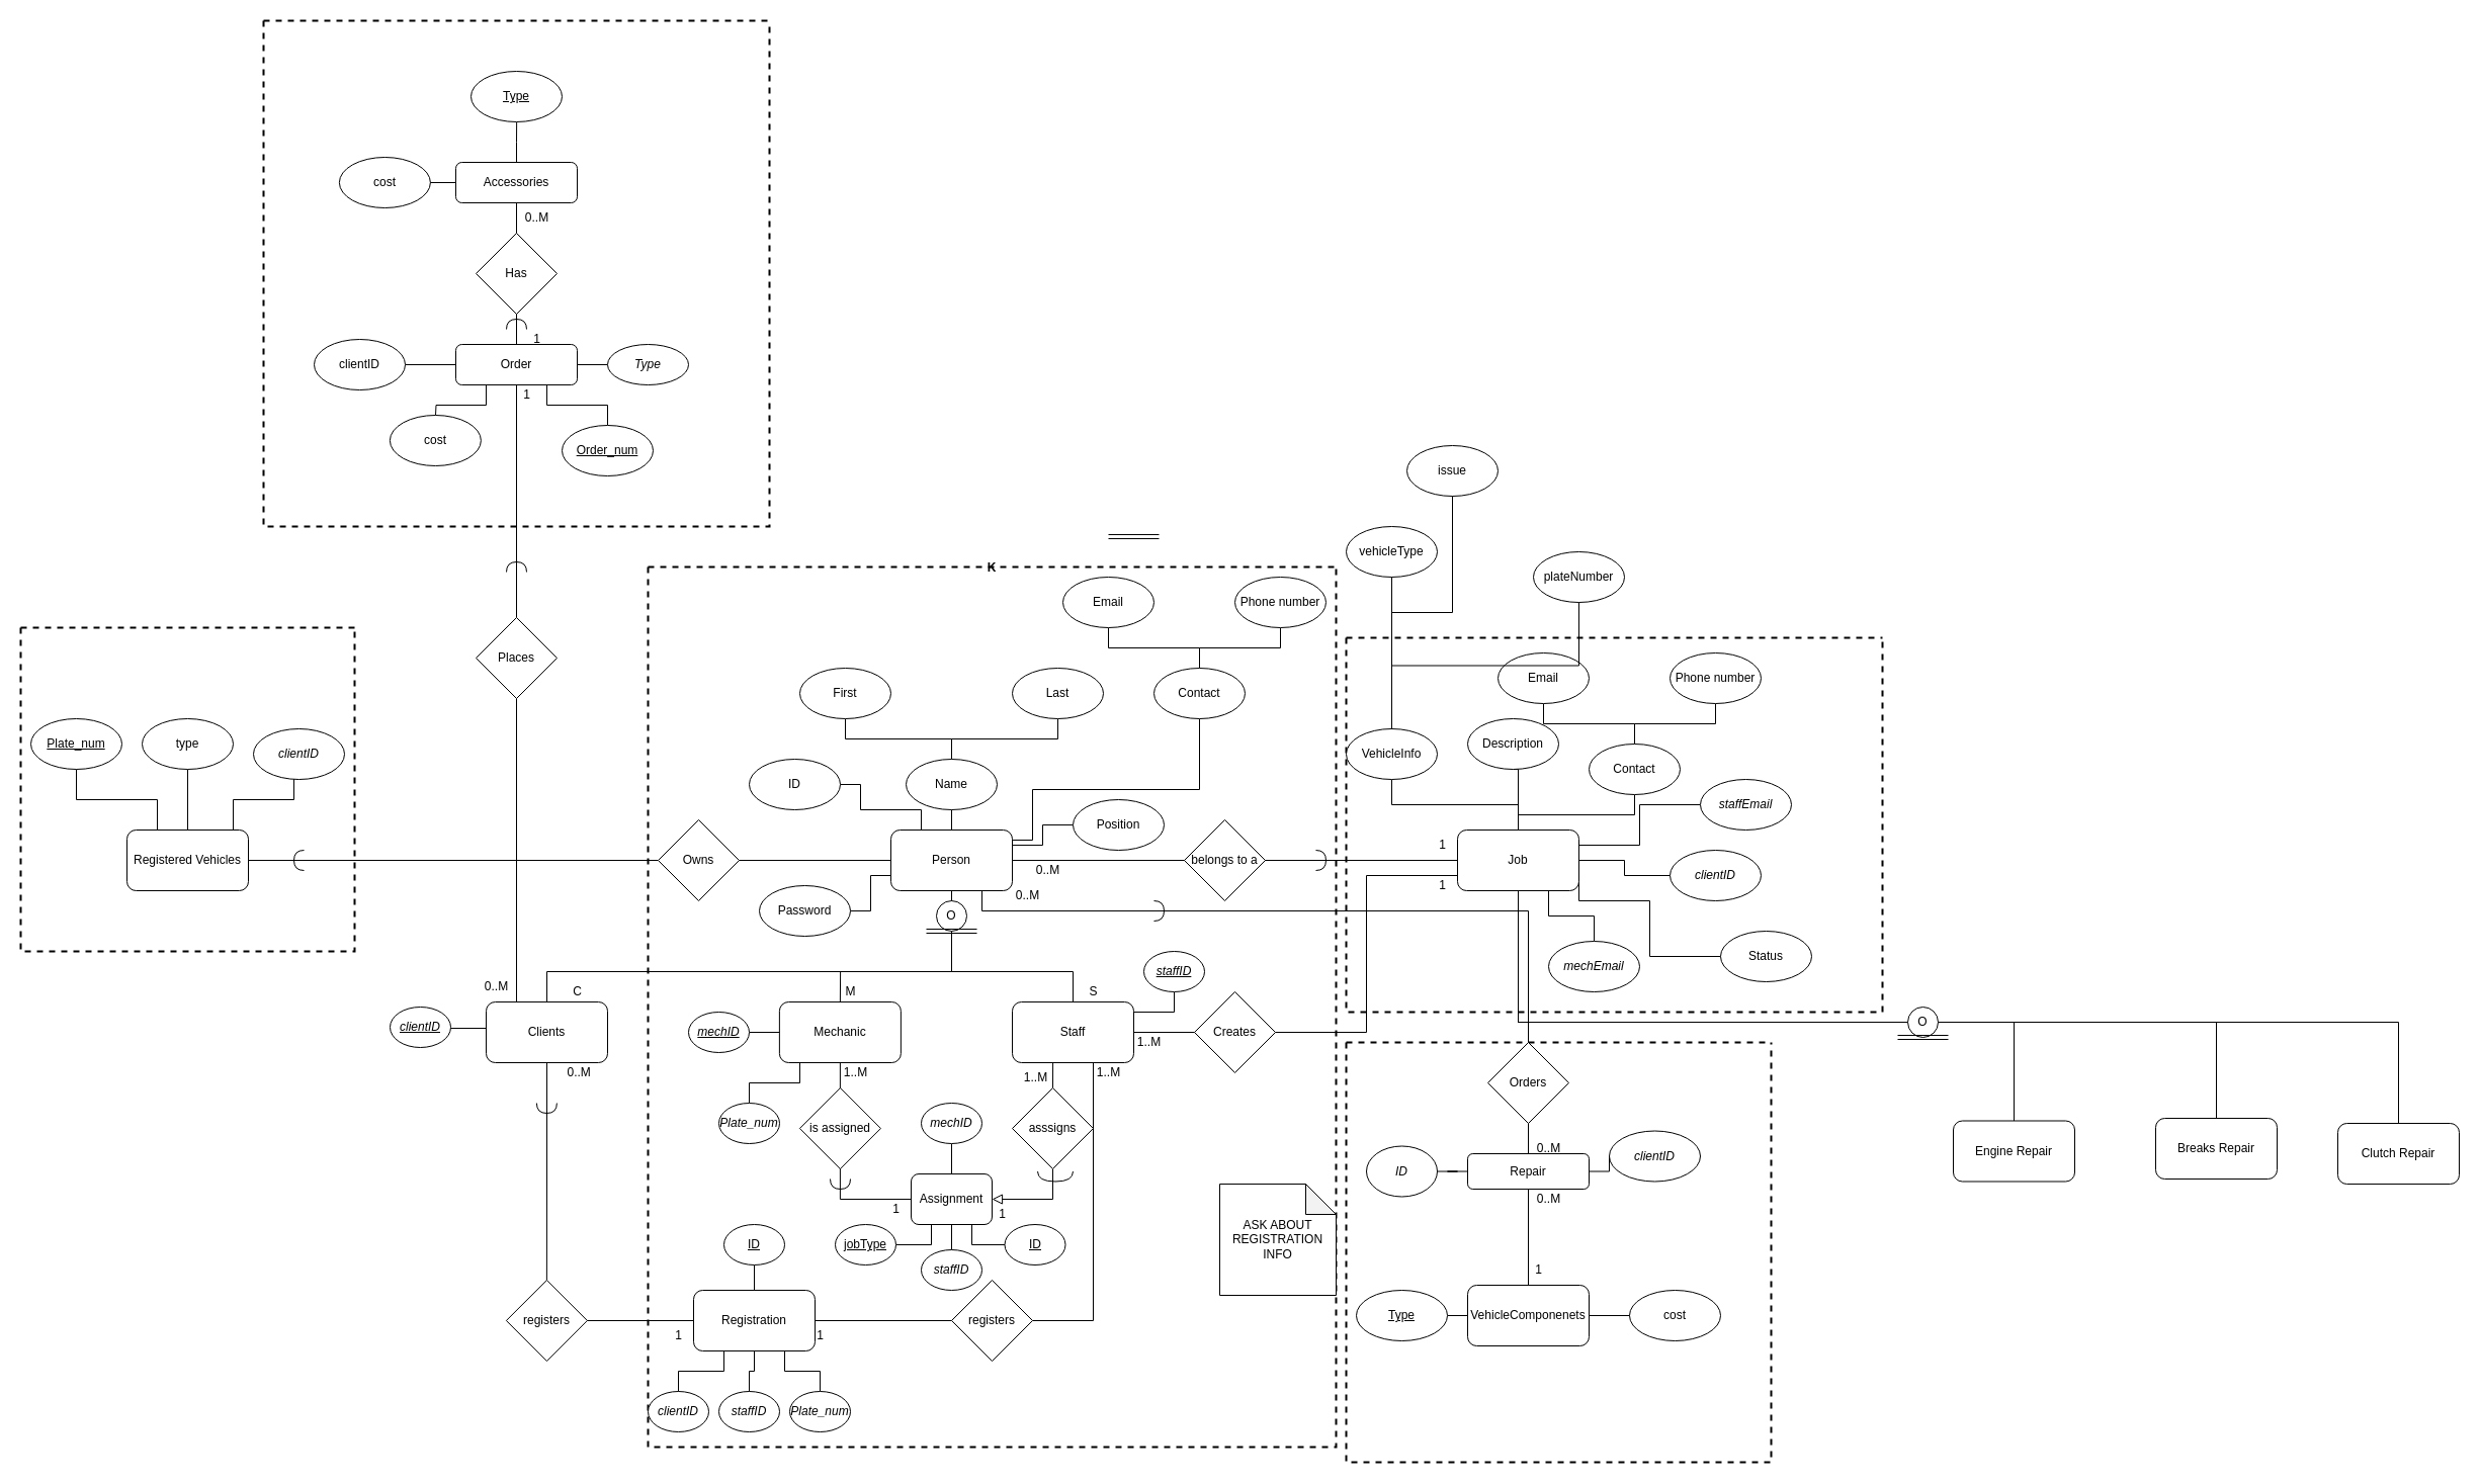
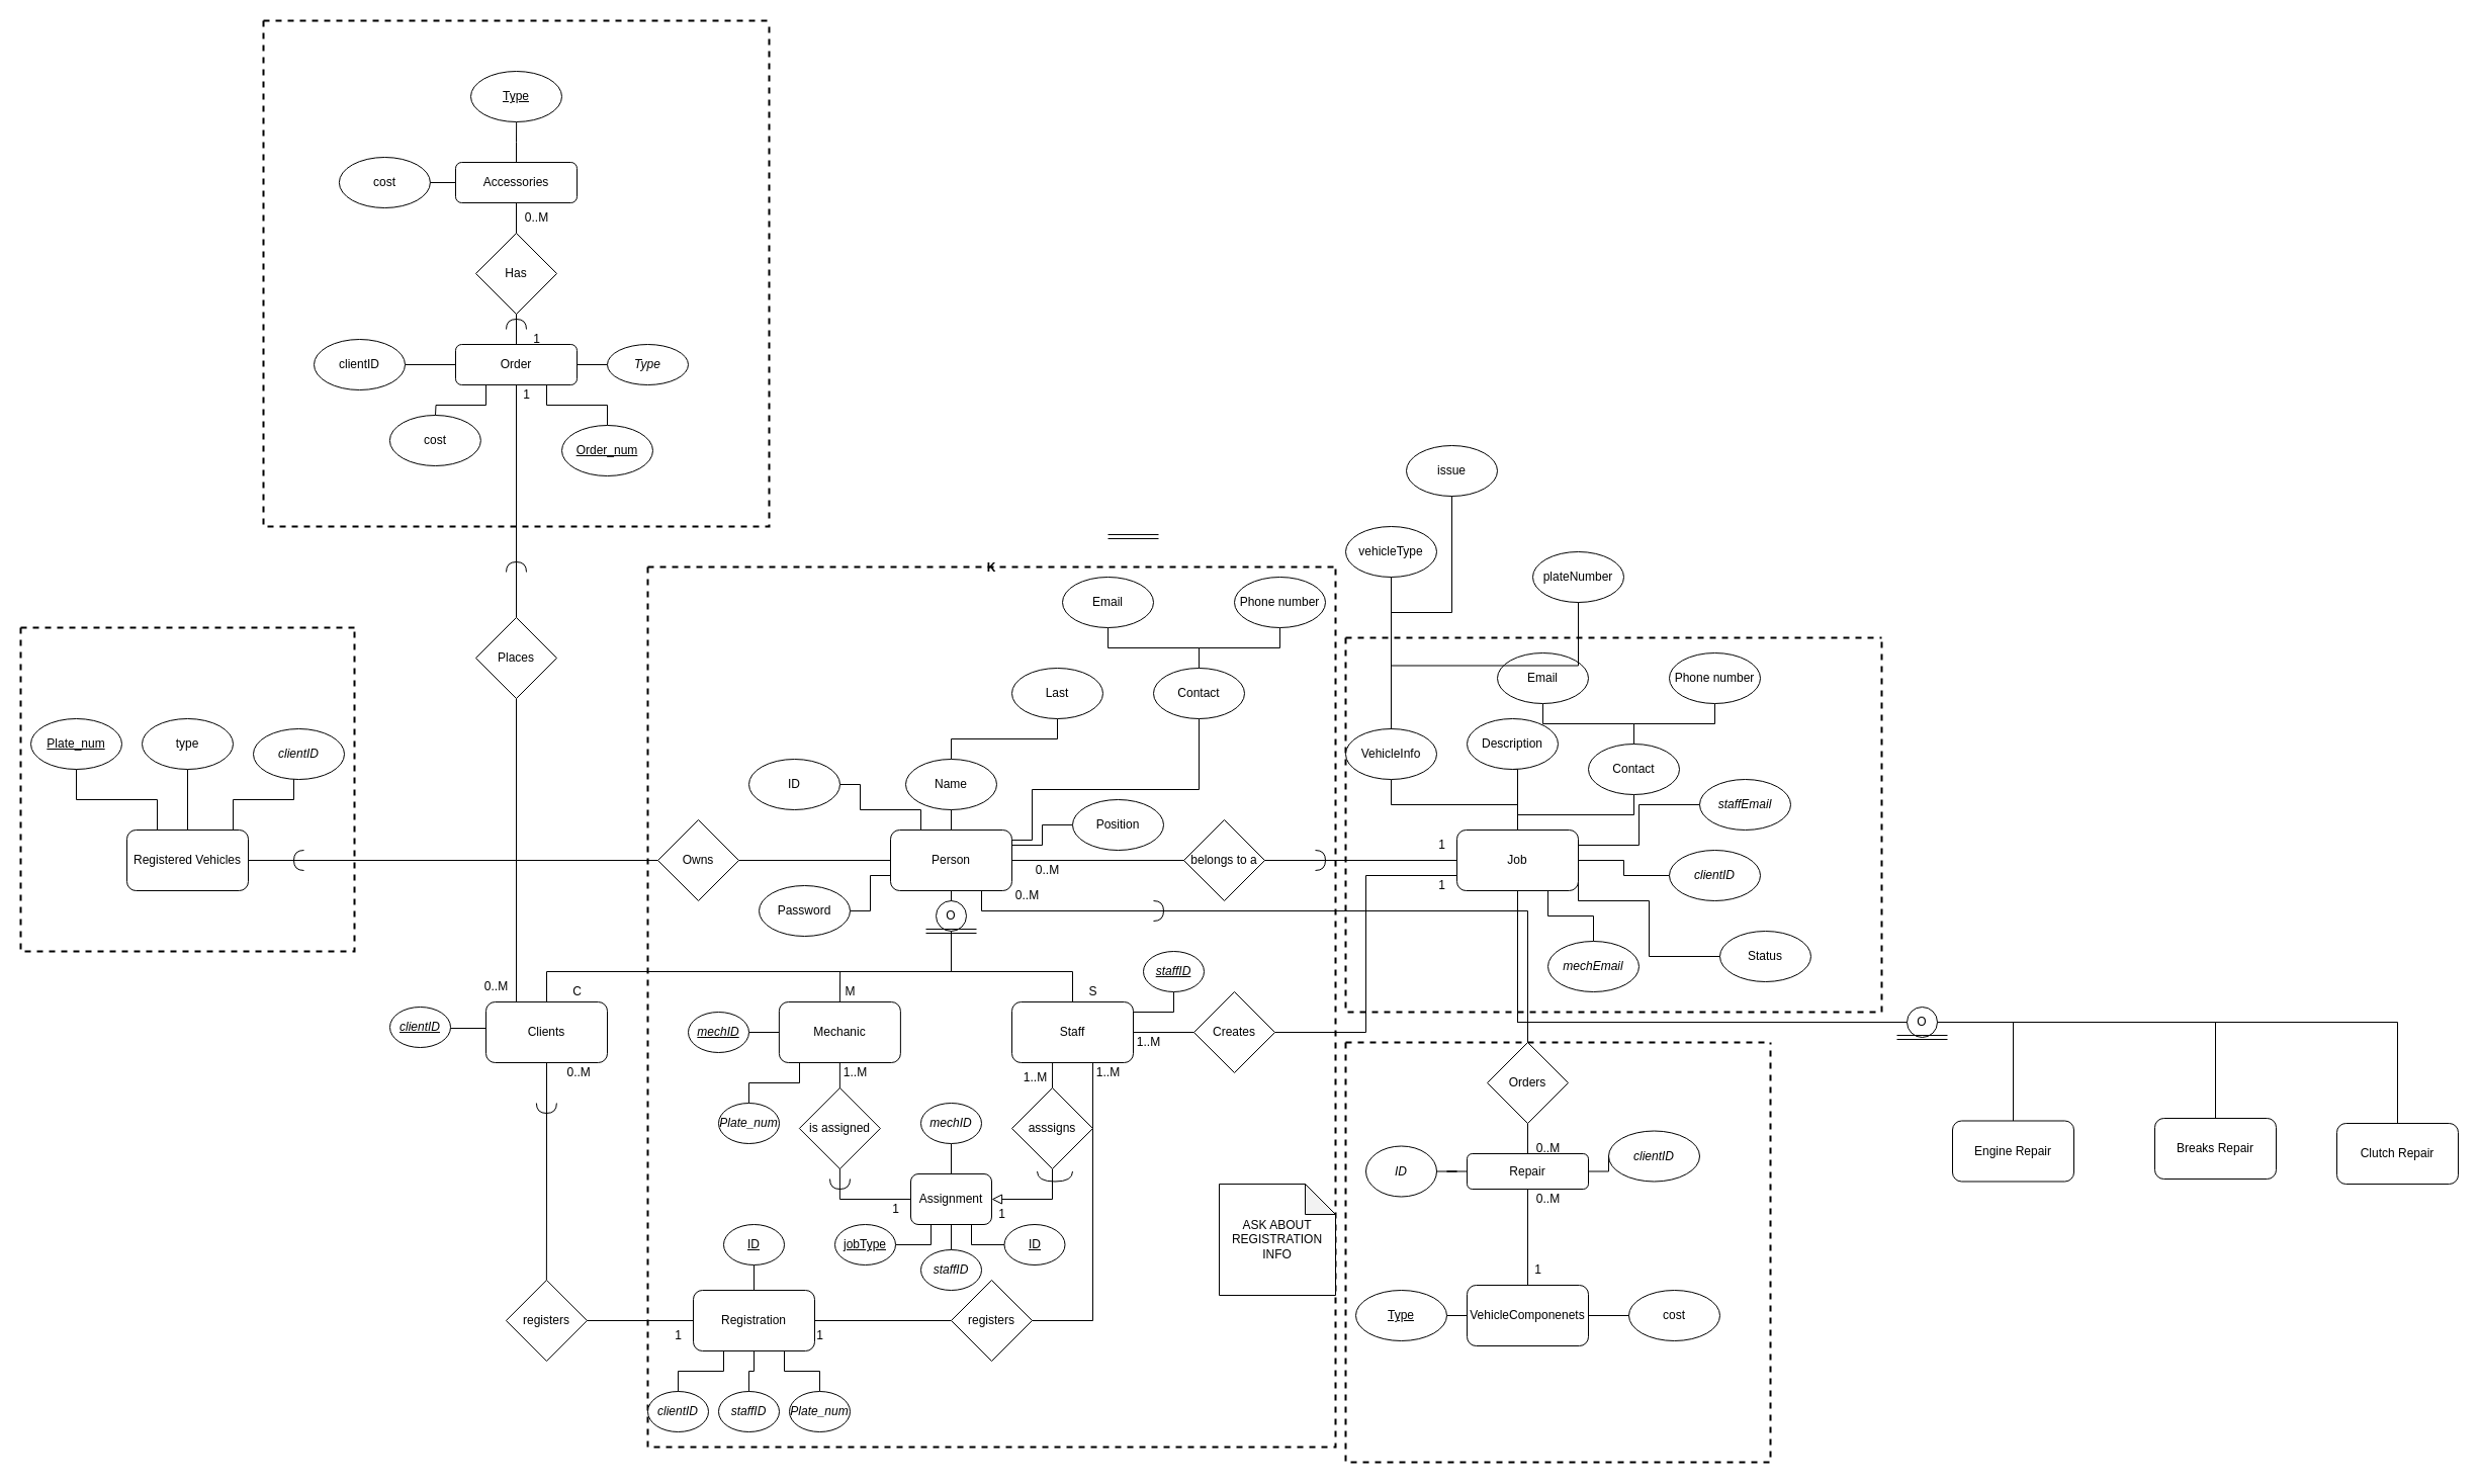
- <mxCell id="6" value="First" style="ellipse;whiteSpace=wrap;html=1;" parent="1" vertex="1"><mxGeometry x="790" y="660" width="90" height="50" as="geometry" /></mxCell>
- <mxCell id="3" style="edgeStyle=orthogonalEdgeStyle;rounded=0;orthogonalLoop=1;jettySize=auto;html=1;exitX=0.5;exitY=0;exitDx=0;exitDy=0;entryX=0.5;entryY=1;entryDx=0;entryDy=0;endArrow=none;endFill=0;" parent="1" source="5" target="6" edge="1"><mxGeometry relative="1" as="geometry" /></mxCell>
